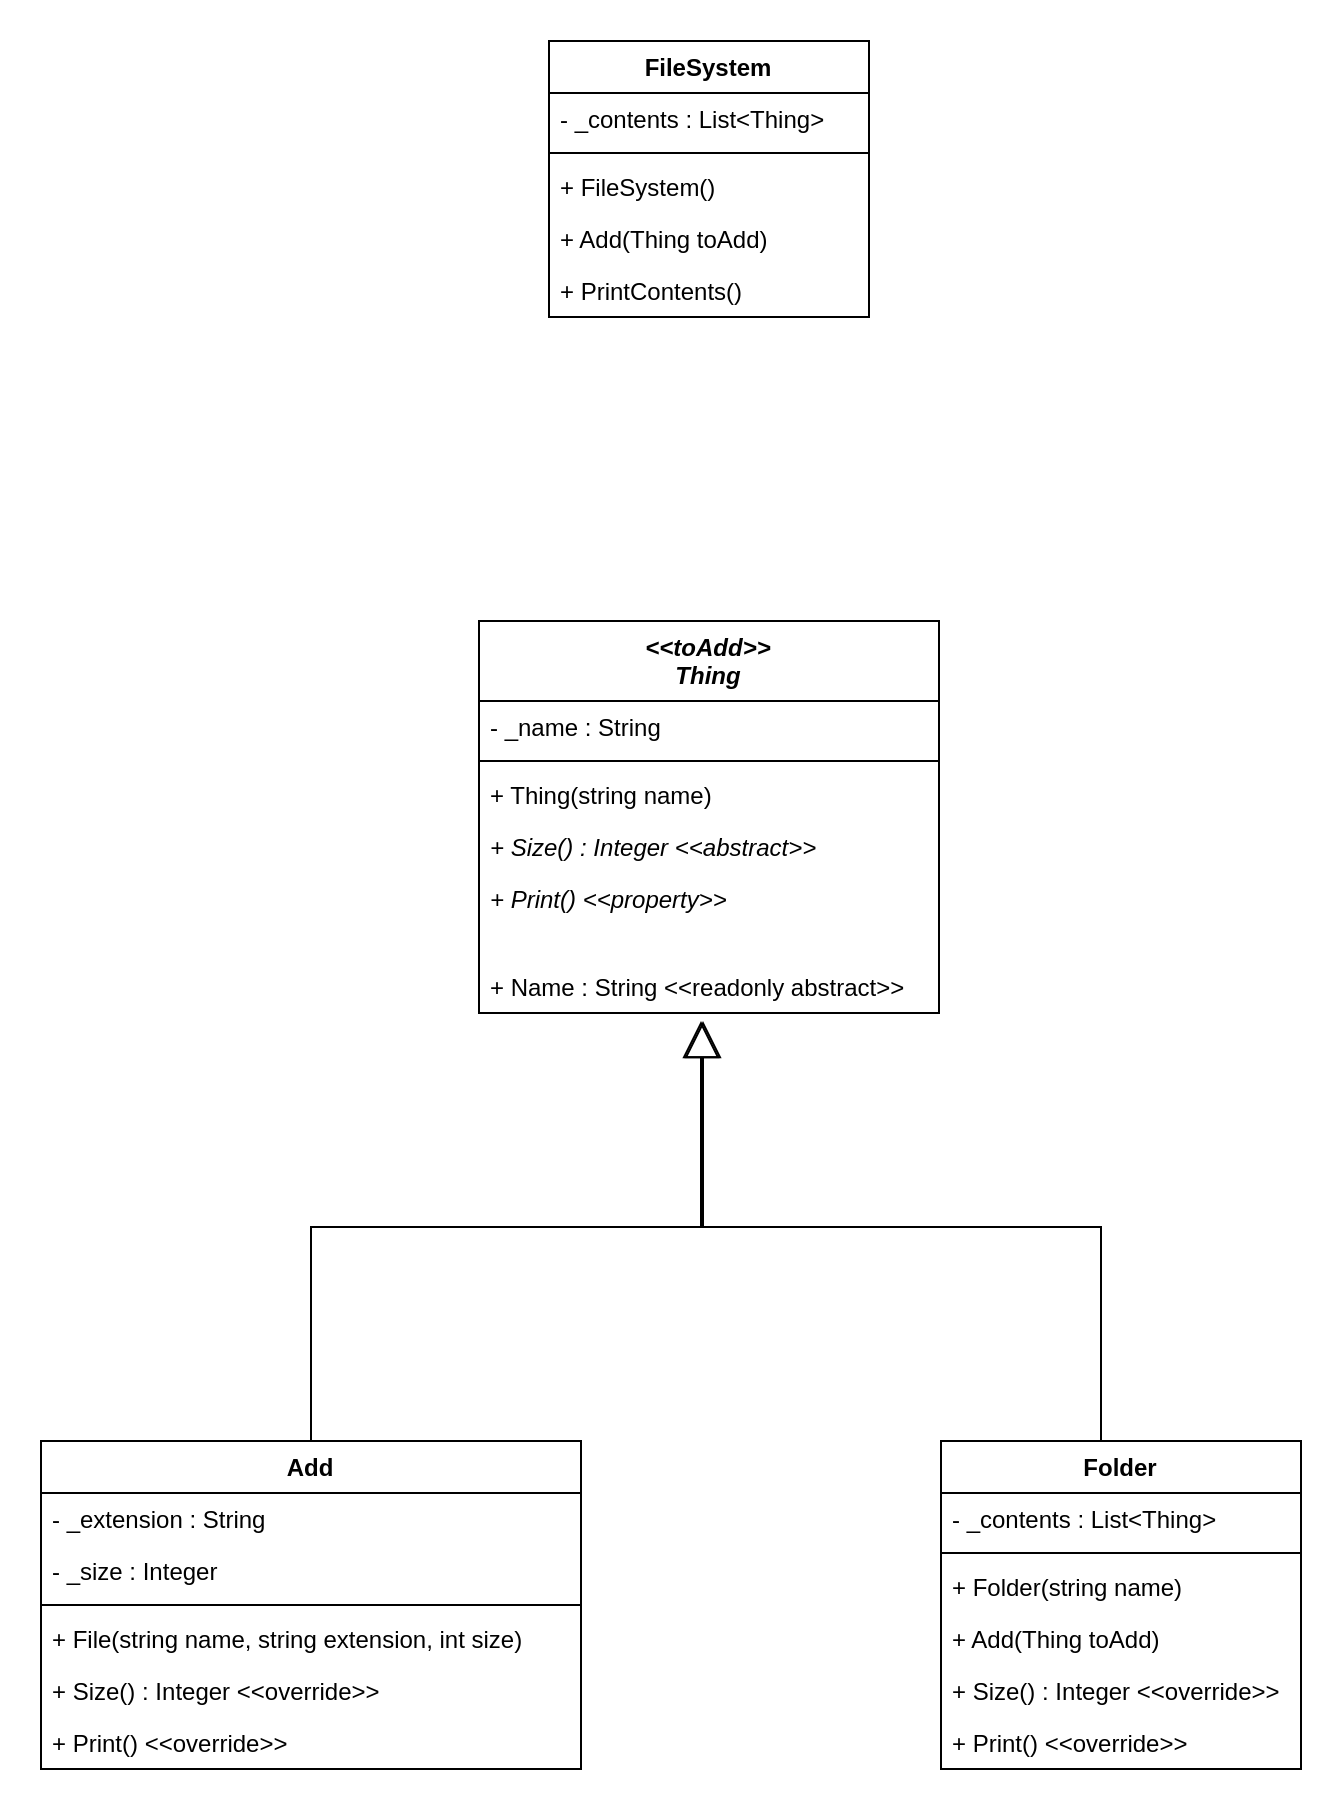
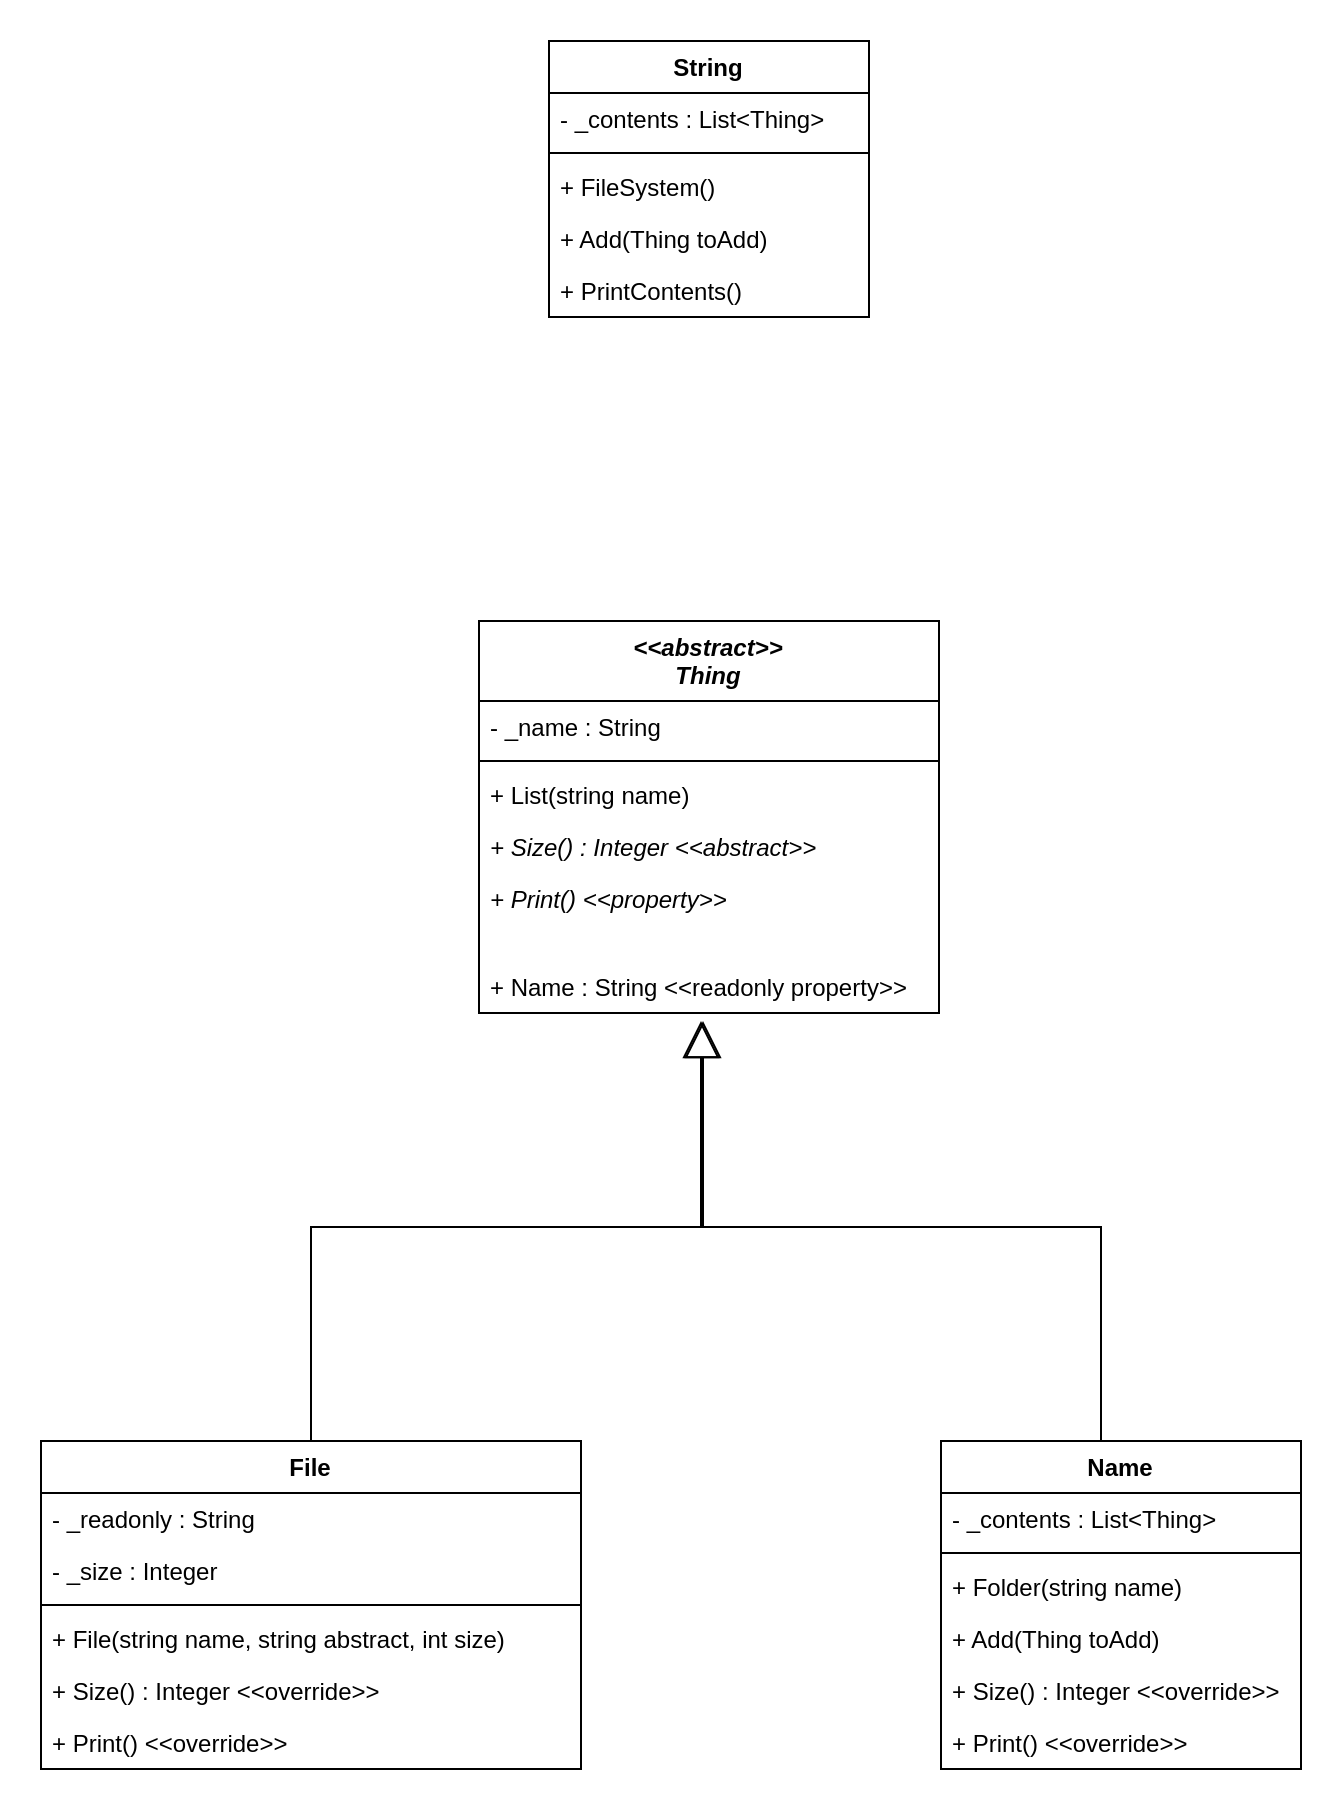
- <mxCell id="2" value="FileSystem" style="swimlane;fontStyle=1;align=center;verticalAlign=top;childLayout=stackLayout;horizontal=1;startSize=26;horizontalStack=0;resizeParent=1;resizeParentMax=0;resizeLast=0;collapsible=1;marginBottom=0;whiteSpace=wrap;html=1;" parent="1" vertex="1"><mxGeometry x="274" y="20" width="160" height="138" as="geometry" /></mxCell>
+ <mxCell id="2" value="String" style="swimlane;fontStyle=1;align=center;verticalAlign=top;childLayout=stackLayout;horizontal=1;startSize=26;horizontalStack=0;resizeParent=1;resizeParentMax=0;resizeLast=0;collapsible=1;marginBottom=0;whiteSpace=wrap;html=1;" parent="1" vertex="1"><mxGeometry x="274" y="20" width="160" height="138" as="geometry" /></mxCell>
- <mxCell id="8" value="&lt;i&gt;&amp;lt;&amp;lt;toAdd&amp;gt;&amp;gt;&lt;/i&gt;&lt;div&gt;&lt;i&gt;Thing&lt;/i&gt;&lt;/div&gt;" style="swimlane;fontStyle=1;align=center;verticalAlign=top;childLayout=stackLayout;horizontal=1;startSize=40;horizontalStack=0;resizeParent=1;resizeParentMax=0;resizeLast=0;collapsible=1;marginBottom=0;whiteSpace=wrap;html=1;" parent="1" vertex="1"><mxGeometry x="239" y="310" width="230" height="196" as="geometry" /></mxCell>
+ <mxCell id="8" value="&lt;i&gt;&amp;lt;&amp;lt;abstract&amp;gt;&amp;gt;&lt;/i&gt;&lt;div&gt;&lt;i&gt;Thing&lt;/i&gt;&lt;/div&gt;" style="swimlane;fontStyle=1;align=center;verticalAlign=top;childLayout=stackLayout;horizontal=1;startSize=40;horizontalStack=0;resizeParent=1;resizeParentMax=0;resizeLast=0;collapsible=1;marginBottom=0;whiteSpace=wrap;html=1;" parent="1" vertex="1"><mxGeometry x="239" y="310" width="230" height="196" as="geometry" /></mxCell>
- <mxCell id="11" value="+ Thing(string name)" style="text;strokeColor=none;fillColor=none;align=left;verticalAlign=top;spacingLeft=4;spacingRight=4;overflow=hidden;rotatable=0;points=[[0,0.5],[1,0.5]];portConstraint=eastwest;whiteSpace=wrap;html=1;" parent="8" vertex="1"><mxGeometry y="74" width="230" height="26" as="geometry" /></mxCell>
+ <mxCell id="11" value="+ List(string name)" style="text;strokeColor=none;fillColor=none;align=left;verticalAlign=top;spacingLeft=4;spacingRight=4;overflow=hidden;rotatable=0;points=[[0,0.5],[1,0.5]];portConstraint=eastwest;whiteSpace=wrap;html=1;" parent="8" vertex="1"><mxGeometry y="74" width="230" height="26" as="geometry" /></mxCell>
- <mxCell id="14" value="+ Name : String &amp;lt;&amp;lt;readonly abstract&amp;gt;&amp;gt;" style="text;strokeColor=none;fillColor=none;align=left;verticalAlign=top;spacingLeft=4;spacingRight=4;overflow=hidden;rotatable=0;points=[[0,0.5],[1,0.5]];portConstraint=eastwest;whiteSpace=wrap;html=1;" parent="8" vertex="1"><mxGeometry y="170" width="230" height="26" as="geometry" /></mxCell>
+ <mxCell id="14" value="+ Name : String &amp;lt;&amp;lt;readonly property&amp;gt;&amp;gt;" style="text;strokeColor=none;fillColor=none;align=left;verticalAlign=top;spacingLeft=4;spacingRight=4;overflow=hidden;rotatable=0;points=[[0,0.5],[1,0.5]];portConstraint=eastwest;whiteSpace=wrap;html=1;" parent="8" vertex="1"><mxGeometry y="170" width="230" height="26" as="geometry" /></mxCell>
- <mxCell id="15" value="Add" style="swimlane;fontStyle=1;align=center;verticalAlign=top;childLayout=stackLayout;horizontal=1;startSize=26;horizontalStack=0;resizeParent=1;resizeParentMax=0;resizeLast=0;collapsible=1;marginBottom=0;whiteSpace=wrap;html=1;" parent="1" vertex="1"><mxGeometry x="20" y="720" width="270" height="164" as="geometry" /></mxCell>
+ <mxCell id="15" value="File" style="swimlane;fontStyle=1;align=center;verticalAlign=top;childLayout=stackLayout;horizontal=1;startSize=26;horizontalStack=0;resizeParent=1;resizeParentMax=0;resizeLast=0;collapsible=1;marginBottom=0;whiteSpace=wrap;html=1;" parent="1" vertex="1"><mxGeometry x="20" y="720" width="270" height="164" as="geometry" /></mxCell>
- <mxCell id="22" value="Folder" style="swimlane;fontStyle=1;align=center;verticalAlign=top;childLayout=stackLayout;horizontal=1;startSize=26;horizontalStack=0;resizeParent=1;resizeParentMax=0;resizeLast=0;collapsible=1;marginBottom=0;whiteSpace=wrap;html=1;" parent="1" vertex="1"><mxGeometry x="470" y="720" width="180" height="164" as="geometry" /></mxCell>
+ <mxCell id="22" value="Name" style="swimlane;fontStyle=1;align=center;verticalAlign=top;childLayout=stackLayout;horizontal=1;startSize=26;horizontalStack=0;resizeParent=1;resizeParentMax=0;resizeLast=0;collapsible=1;marginBottom=0;whiteSpace=wrap;html=1;" parent="1" vertex="1"><mxGeometry x="470" y="720" width="180" height="164" as="geometry" /></mxCell>
- <mxCell id="16" value="- _extension : String" style="text;strokeColor=none;fillColor=none;align=left;verticalAlign=top;spacingLeft=4;spacingRight=4;overflow=hidden;rotatable=0;points=[[0,0.5],[1,0.5]];portConstraint=eastwest;whiteSpace=wrap;html=1;" parent="15" vertex="1"><mxGeometry y="26" width="270" height="26" as="geometry" /></mxCell>
+ <mxCell id="16" value="- _readonly : String" style="text;strokeColor=none;fillColor=none;align=left;verticalAlign=top;spacingLeft=4;spacingRight=4;overflow=hidden;rotatable=0;points=[[0,0.5],[1,0.5]];portConstraint=eastwest;whiteSpace=wrap;html=1;" parent="15" vertex="1"><mxGeometry y="26" width="270" height="26" as="geometry" /></mxCell>
- <mxCell id="19" value="+ File(string name, string extension, int size)" style="text;strokeColor=none;fillColor=none;align=left;verticalAlign=top;spacingLeft=4;spacingRight=4;overflow=hidden;rotatable=0;points=[[0,0.5],[1,0.5]];portConstraint=eastwest;whiteSpace=wrap;html=1;" parent="15" vertex="1"><mxGeometry y="86" width="270" height="26" as="geometry" /></mxCell>
+ <mxCell id="19" value="+ File(string name, string abstract, int size)" style="text;strokeColor=none;fillColor=none;align=left;verticalAlign=top;spacingLeft=4;spacingRight=4;overflow=hidden;rotatable=0;points=[[0,0.5],[1,0.5]];portConstraint=eastwest;whiteSpace=wrap;html=1;" parent="15" vertex="1"><mxGeometry y="86" width="270" height="26" as="geometry" /></mxCell>
